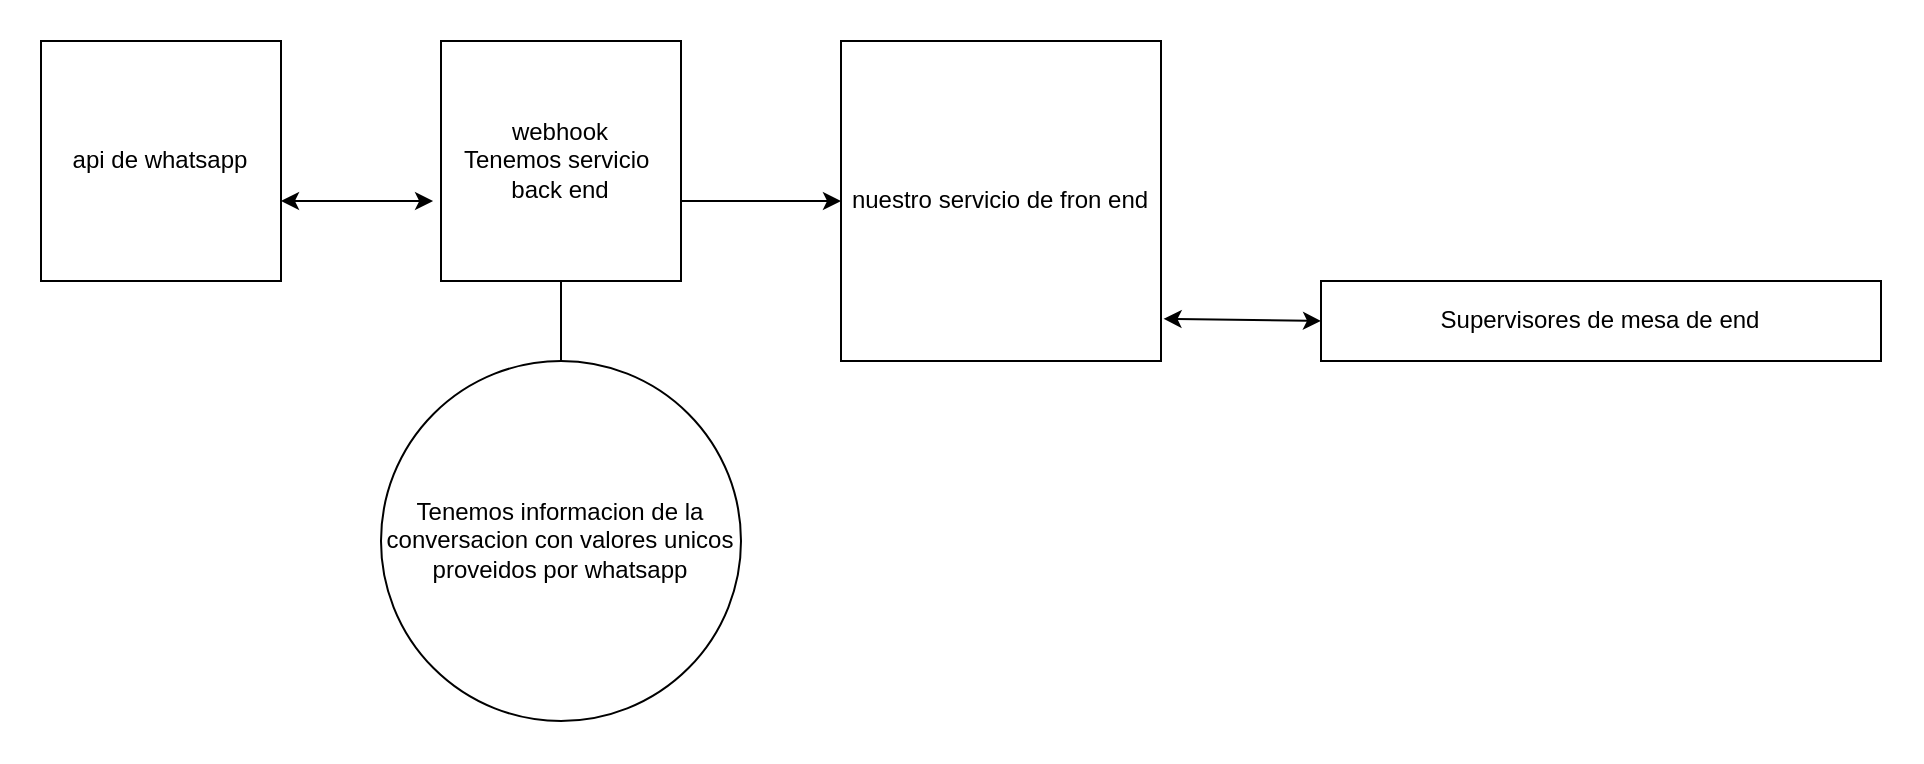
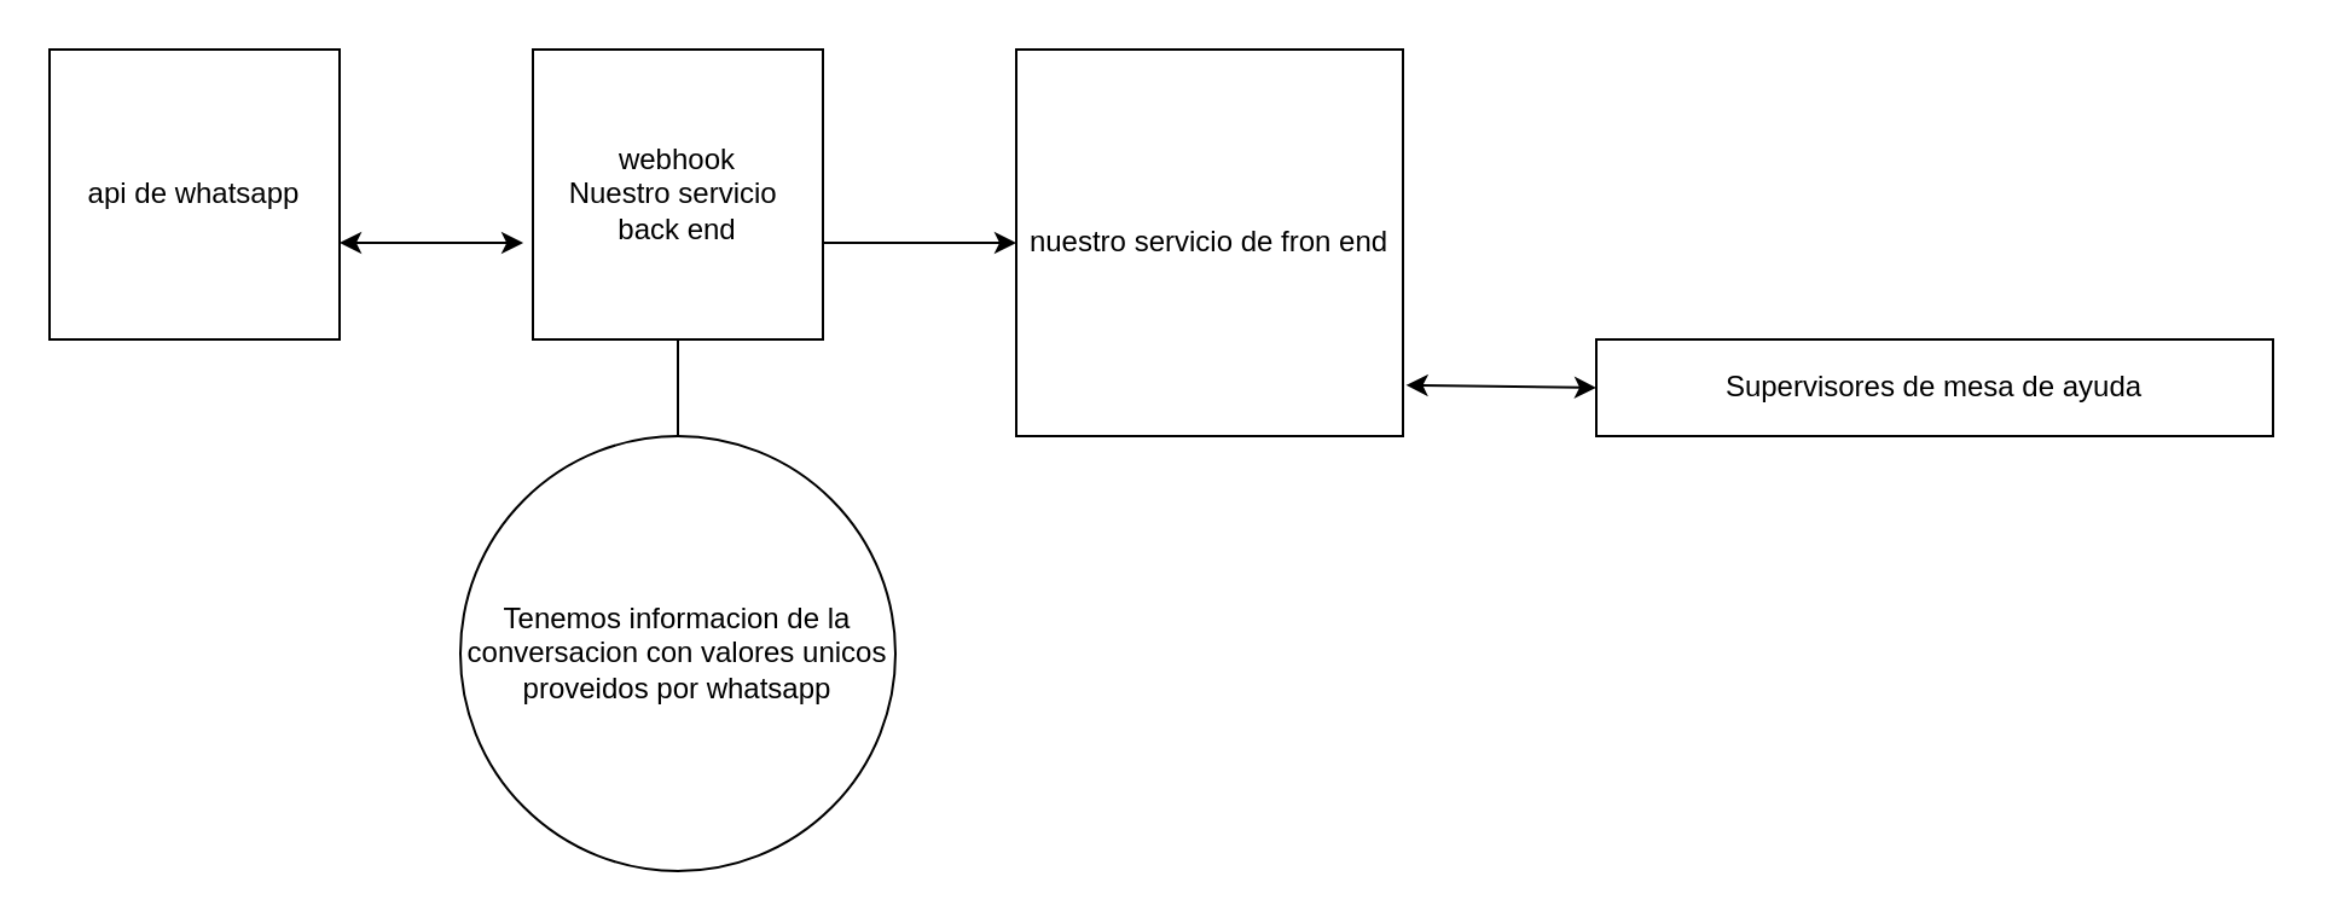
- <mxCell id="3" value="webhook&lt;br&gt;Tenemos servicio&amp;nbsp;&lt;br&gt;back end" style="whiteSpace=wrap;html=1;aspect=fixed;" parent="1" vertex="1"><mxGeometry x="220" y="20" width="120" height="120" as="geometry" /></mxCell>
+ <mxCell id="3" value="webhook&lt;br&gt;Nuestro servicio&amp;nbsp;&lt;br&gt;back end" style="whiteSpace=wrap;html=1;aspect=fixed;" parent="1" vertex="1"><mxGeometry x="220" y="20" width="120" height="120" as="geometry" /></mxCell>
- <mxCell id="8" value="Supervisores de mesa de end" style="rounded=0;whiteSpace=wrap;html=1;" parent="1" vertex="1"><mxGeometry x="660" y="140" width="280" height="40" as="geometry" /></mxCell>
+ <mxCell id="8" value="Supervisores de mesa de ayuda" style="rounded=0;whiteSpace=wrap;html=1;" parent="1" vertex="1"><mxGeometry x="660" y="140" width="280" height="40" as="geometry" /></mxCell>
